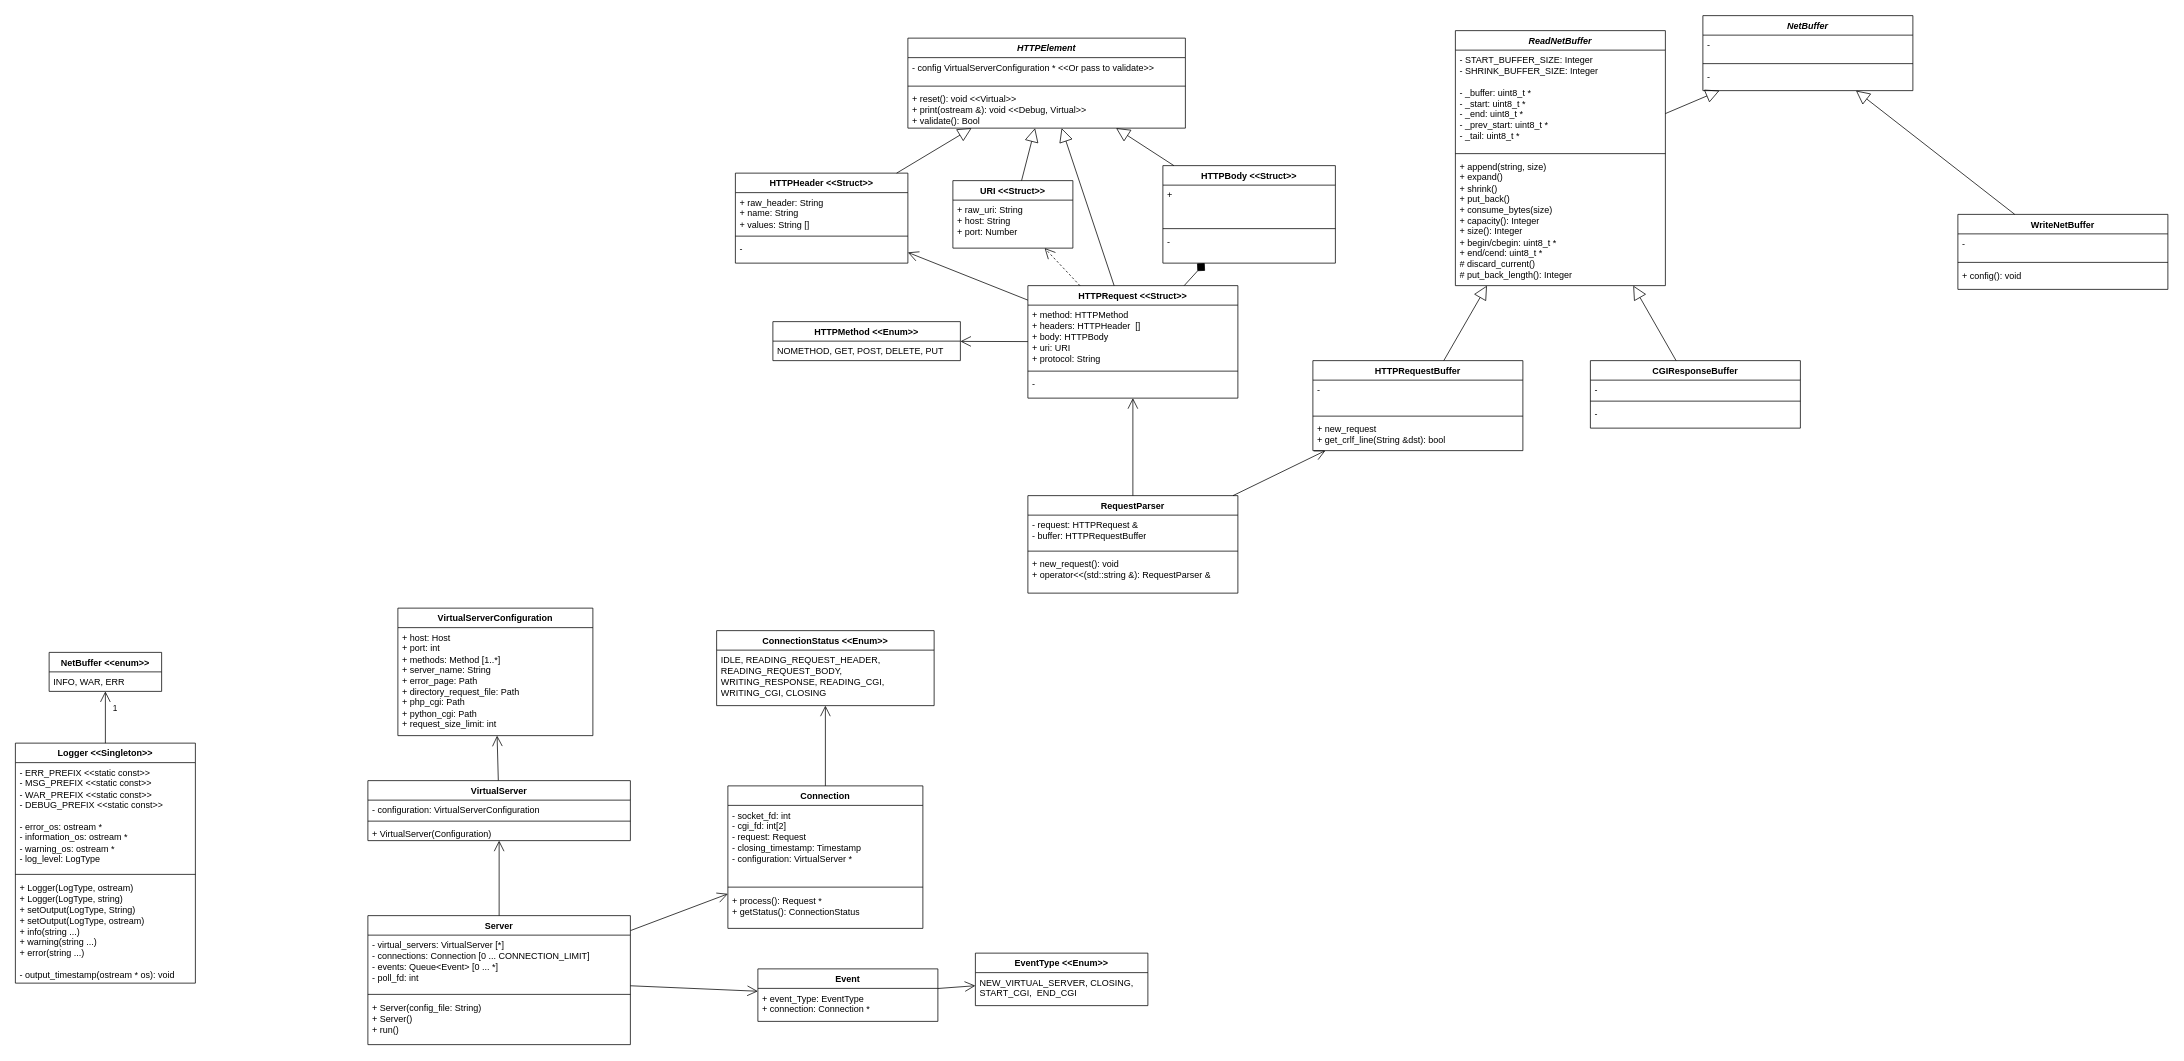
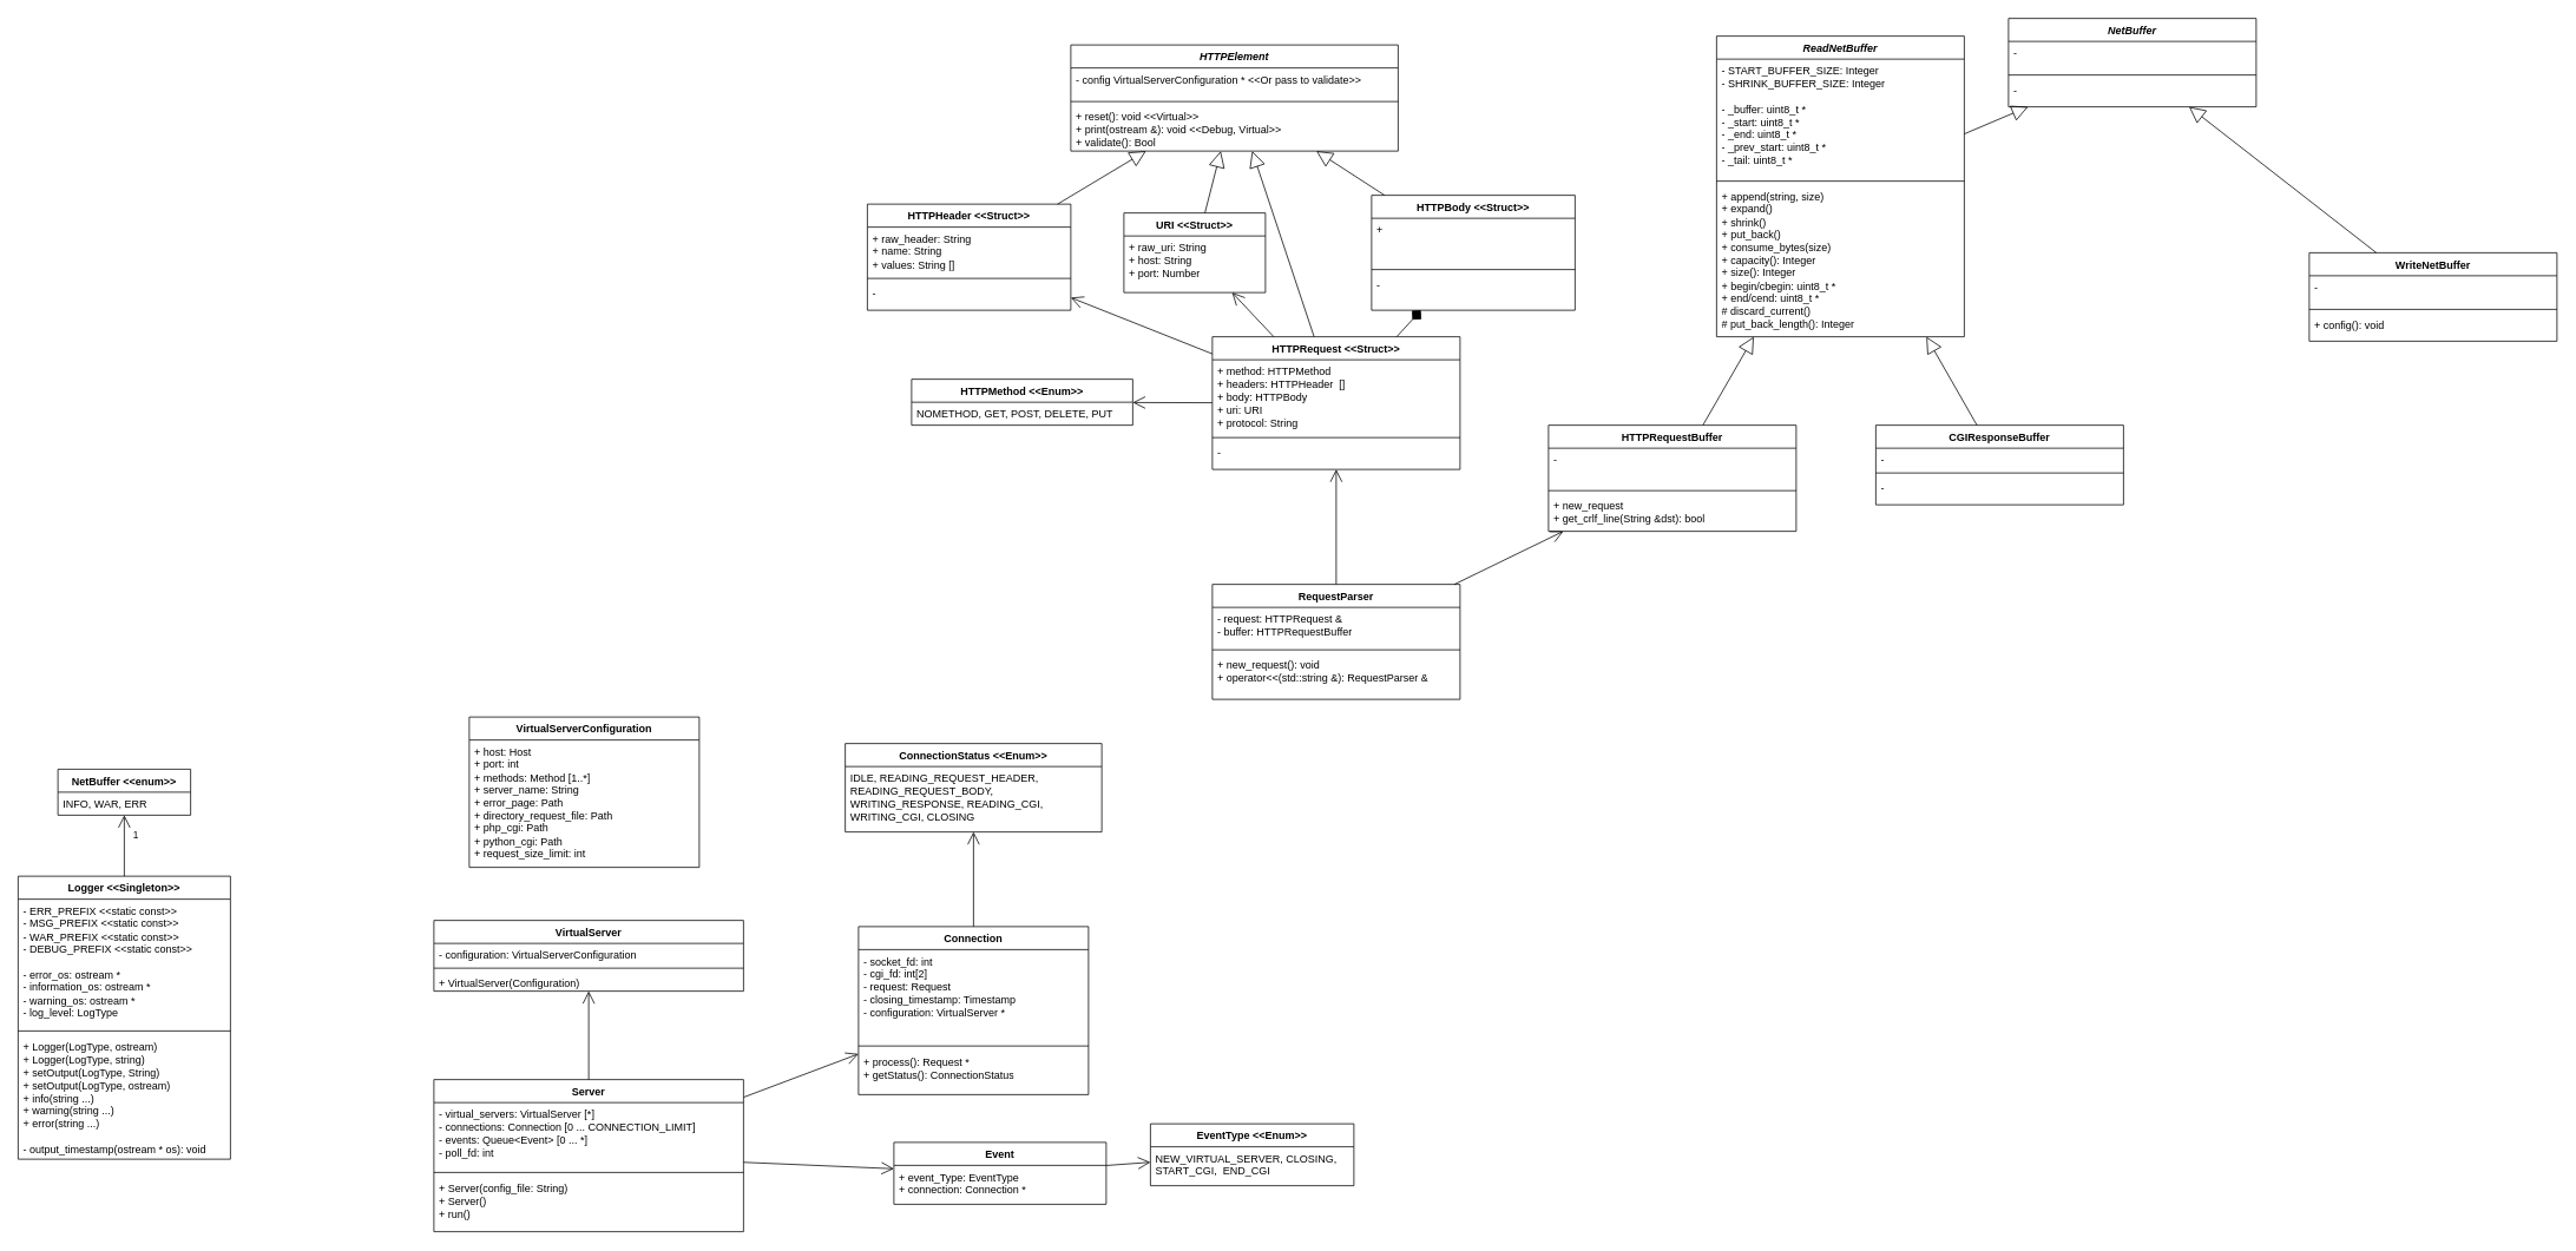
- <mxCell id="50" value="" style="endArrow=open;endFill=1;endSize=12;html=1;rounded=0;dashed=1;" parent="1" source="40" target="48" edge="1"><mxGeometry width="160" relative="1" as="geometry"><mxPoint x="1383" y="444" as="sourcePoint" /><mxPoint x="1230" y="306" as="targetPoint" /></mxGeometry></mxCell>
+ <mxCell id="50" value="" style="endArrow=open;endFill=1;endSize=12;html=1;rounded=0;" parent="1" source="40" target="48" edge="1"><mxGeometry width="160" relative="1" as="geometry"><mxPoint x="1383" y="444" as="sourcePoint" /><mxPoint x="1230" y="306" as="targetPoint" /></mxGeometry></mxCell>
- <mxCell id="10" value="" style="endArrow=open;endFill=1;endSize=12;html=1;rounded=0;" parent="1" source="11" target="38" edge="1"><mxGeometry width="160" relative="1" as="geometry"><mxPoint x="572" y="1130" as="sourcePoint" /><mxPoint x="669.571" y="924" as="targetPoint" /></mxGeometry></mxCell>
